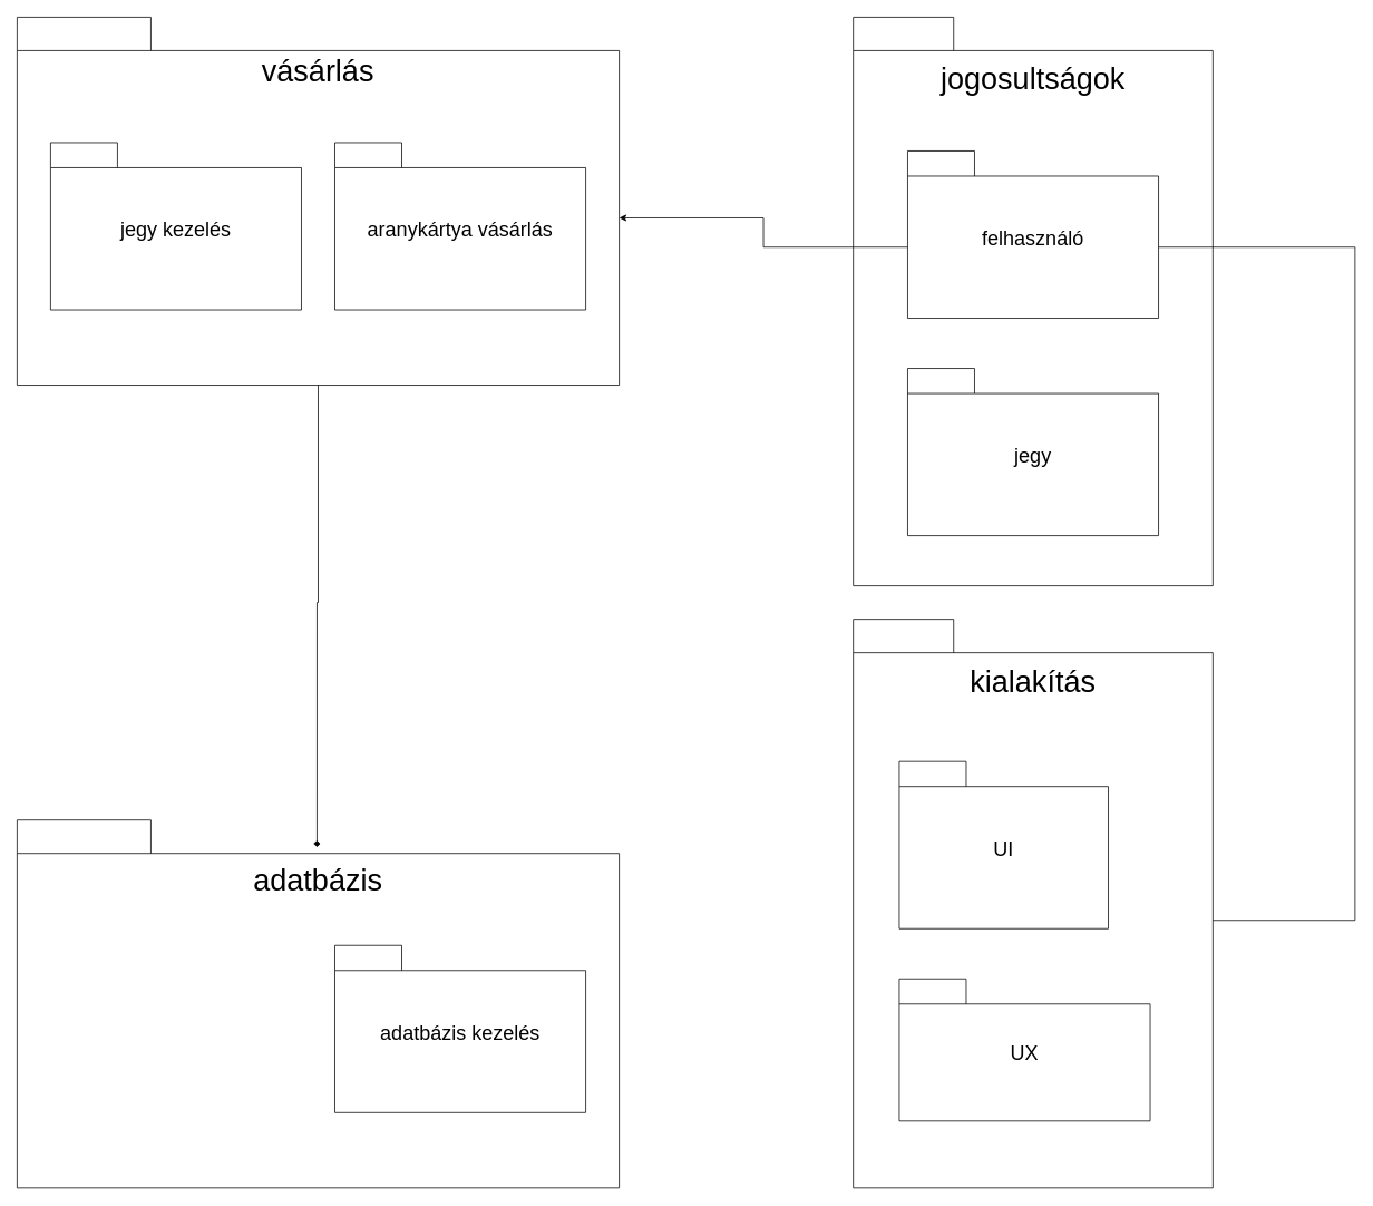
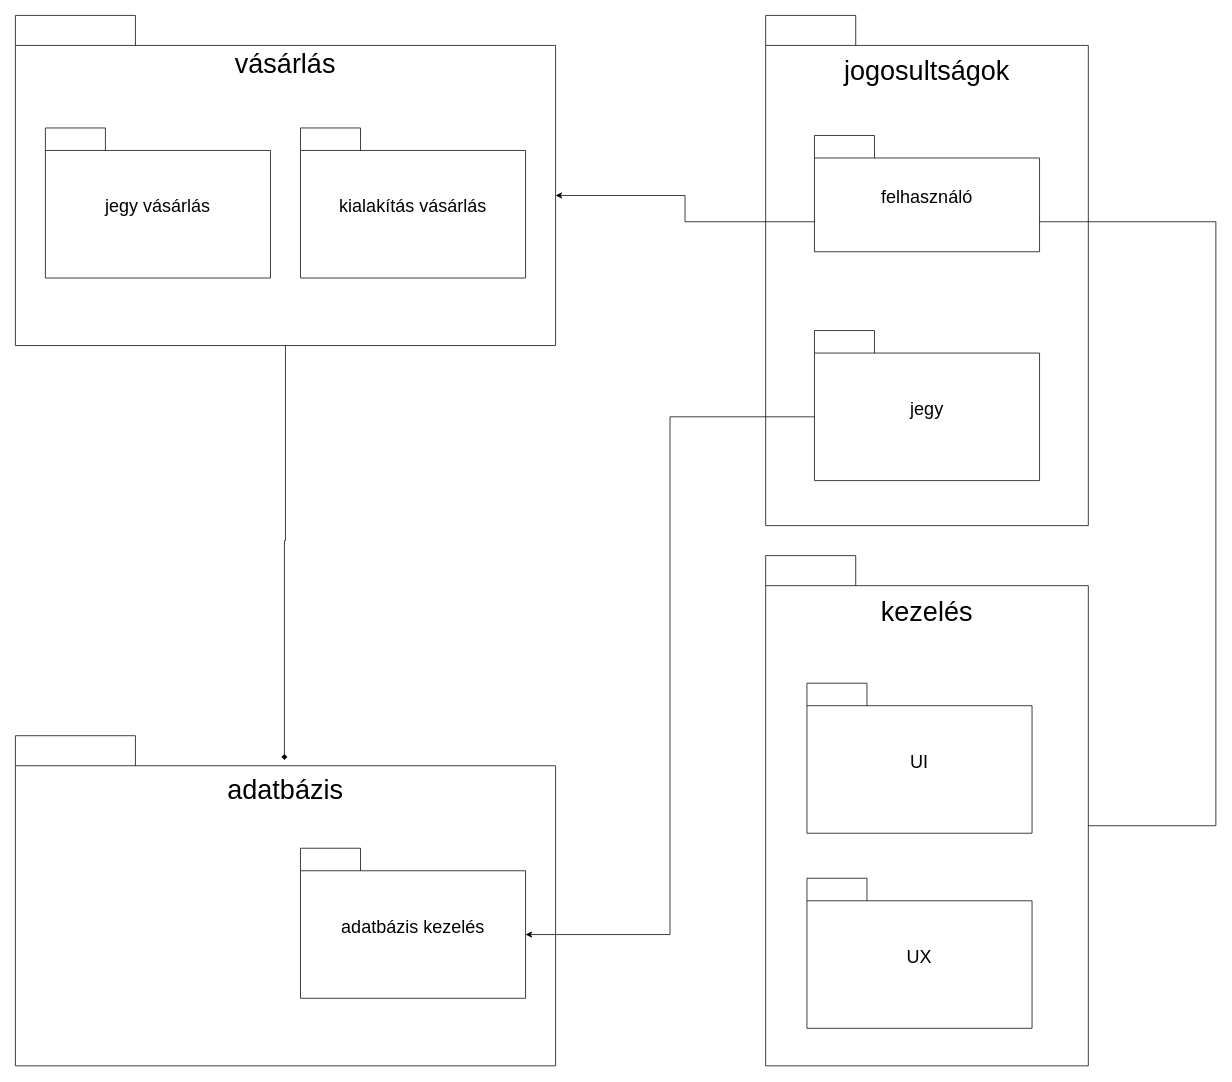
- <mxCell id="4" value="&lt;h2&gt;&lt;font style=&quot;font-size: 24px; font-weight: normal;&quot;&gt;jegy kezelés&lt;/font&gt;&lt;/h2&gt;" style="shape=folder;fontStyle=1;spacingTop=10;tabWidth=80;tabHeight=30;tabPosition=left;html=1;whiteSpace=wrap;align=center;labelBackgroundColor=none;" vertex="1" parent="1"><mxGeometry x="60" y="170" width="300" height="200" as="geometry" /></mxCell>
+ <mxCell id="4" value="&lt;h2&gt;&lt;font style=&quot;font-size: 24px; font-weight: normal;&quot;&gt;jegy vásárlás&lt;/font&gt;&lt;/h2&gt;" style="shape=folder;fontStyle=1;spacingTop=10;tabWidth=80;tabHeight=30;tabPosition=left;html=1;whiteSpace=wrap;align=center;labelBackgroundColor=none;" vertex="1" parent="1"><mxGeometry x="60" y="170" width="300" height="200" as="geometry" /></mxCell>
- <mxCell id="5" value="&lt;h2&gt;&lt;font style=&quot;font-size: 24px; font-weight: normal;&quot;&gt;aranykártya vásárlás&lt;/font&gt;&lt;/h2&gt;" style="shape=folder;fontStyle=1;spacingTop=10;tabWidth=80;tabHeight=30;tabPosition=left;html=1;whiteSpace=wrap;labelBackgroundColor=none;" vertex="1" parent="1"><mxGeometry x="400" y="170" width="300" height="200" as="geometry" /></mxCell>
+ <mxCell id="5" value="&lt;h2&gt;&lt;font style=&quot;font-size: 24px; font-weight: normal;&quot;&gt;kialakítás vásárlás&lt;/font&gt;&lt;/h2&gt;" style="shape=folder;fontStyle=1;spacingTop=10;tabWidth=80;tabHeight=30;tabPosition=left;html=1;whiteSpace=wrap;labelBackgroundColor=none;" vertex="1" parent="1"><mxGeometry x="400" y="170" width="300" height="200" as="geometry" /></mxCell>
- <mxCell id="6" value="&lt;h1&gt;&lt;span style=&quot;font-weight: normal;&quot;&gt;felhasználó&lt;/span&gt;&lt;/h1&gt;" style="shape=folder;fontStyle=1;spacingTop=10;tabWidth=80;tabHeight=30;tabPosition=left;html=1;whiteSpace=wrap;" vertex="1" parent="1"><mxGeometry x="1085" y="180" width="300" height="200" as="geometry" /></mxCell>
+ <mxCell id="6" value="&lt;h1&gt;&lt;span style=&quot;font-weight: normal;&quot;&gt;felhasználó&lt;/span&gt;&lt;/h1&gt;" style="shape=folder;fontStyle=1;spacingTop=10;tabWidth=80;tabHeight=30;tabPosition=left;html=1;whiteSpace=wrap;" vertex="1" parent="1"><mxGeometry x="1085" y="180" width="300" height="155" as="geometry" /></mxCell>
+ <mxCell id="12" style="edgeStyle=orthogonalEdgeStyle;rounded=0;orthogonalLoop=1;jettySize=auto;html=1;exitX=0;exitY=0;exitDx=0;exitDy=115;exitPerimeter=0;entryX=0;entryY=0;entryDx=300;entryDy=115;entryPerimeter=0;" edge="1" parent="1" source="9" target="8"><mxGeometry relative="1" as="geometry" /></mxCell>
- <mxCell id="13" value="&lt;h1&gt;&lt;span style=&quot;font-size: 36px; font-weight: 400;&quot;&gt;kialakítás&lt;/span&gt;&lt;/h1&gt;" style="shape=folder;fontStyle=1;spacingTop=30;tabWidth=120;tabHeight=40;tabPosition=left;html=1;whiteSpace=wrap;verticalAlign=top;" vertex="1" parent="1"><mxGeometry x="1020" y="740" width="430" height="680" as="geometry" /></mxCell>
+ <mxCell id="13" value="&lt;h1&gt;&lt;span style=&quot;font-size: 36px; font-weight: 400;&quot;&gt;kezelés&lt;/span&gt;&lt;/h1&gt;" style="shape=folder;fontStyle=1;spacingTop=30;tabWidth=120;tabHeight=40;tabPosition=left;html=1;whiteSpace=wrap;verticalAlign=top;" vertex="1" parent="1"><mxGeometry x="1020" y="740" width="430" height="680" as="geometry" /></mxCell>
- <mxCell id="14" value="&lt;h1&gt;&lt;span style=&quot;font-weight: normal;&quot;&gt;UI&lt;/span&gt;&lt;/h1&gt;" style="shape=folder;fontStyle=1;spacingTop=10;tabWidth=80;tabHeight=30;tabPosition=left;html=1;whiteSpace=wrap;" vertex="1" parent="1"><mxGeometry x="1075" y="910" width="250" height="200" as="geometry" /></mxCell>
+ <mxCell id="14" value="&lt;h1&gt;&lt;span style=&quot;font-weight: normal;&quot;&gt;UI&lt;/span&gt;&lt;/h1&gt;" style="shape=folder;fontStyle=1;spacingTop=10;tabWidth=80;tabHeight=30;tabPosition=left;html=1;whiteSpace=wrap;" vertex="1" parent="1"><mxGeometry x="1075" y="910" width="300" height="200" as="geometry" /></mxCell>
- <mxCell id="15" value="&lt;h2&gt;&lt;font style=&quot;font-size: 24px; font-weight: normal;&quot;&gt;UX&lt;/font&gt;&lt;/h2&gt;" style="shape=folder;fontStyle=1;spacingTop=10;tabWidth=80;tabHeight=30;tabPosition=left;whiteSpace=wrap;verticalAlign=middle;html=1;" vertex="1" parent="1"><mxGeometry x="1075" y="1170" width="300" height="170" as="geometry" /></mxCell>
+ <mxCell id="15" value="&lt;h2&gt;&lt;font style=&quot;font-size: 24px; font-weight: normal;&quot;&gt;UX&lt;/font&gt;&lt;/h2&gt;" style="shape=folder;fontStyle=1;spacingTop=10;tabWidth=80;tabHeight=30;tabPosition=left;whiteSpace=wrap;verticalAlign=middle;html=1;" vertex="1" parent="1"><mxGeometry x="1075" y="1170" width="300" height="200" as="geometry" /></mxCell>
